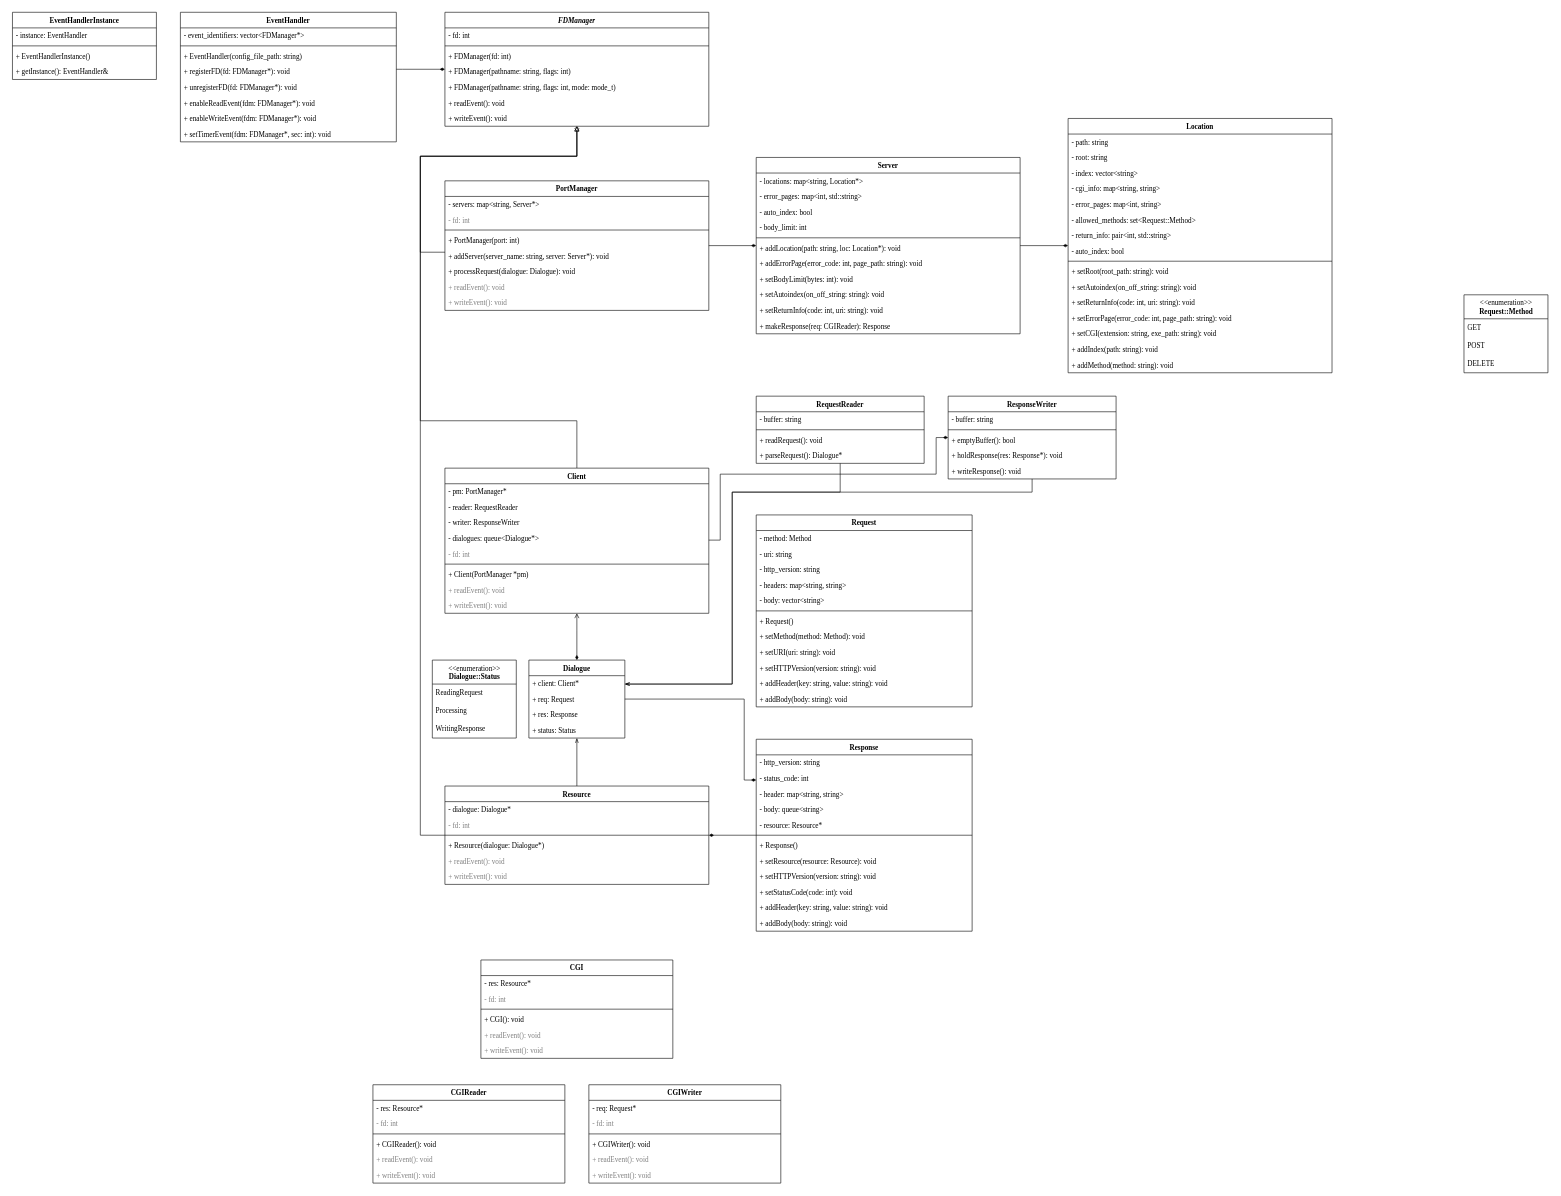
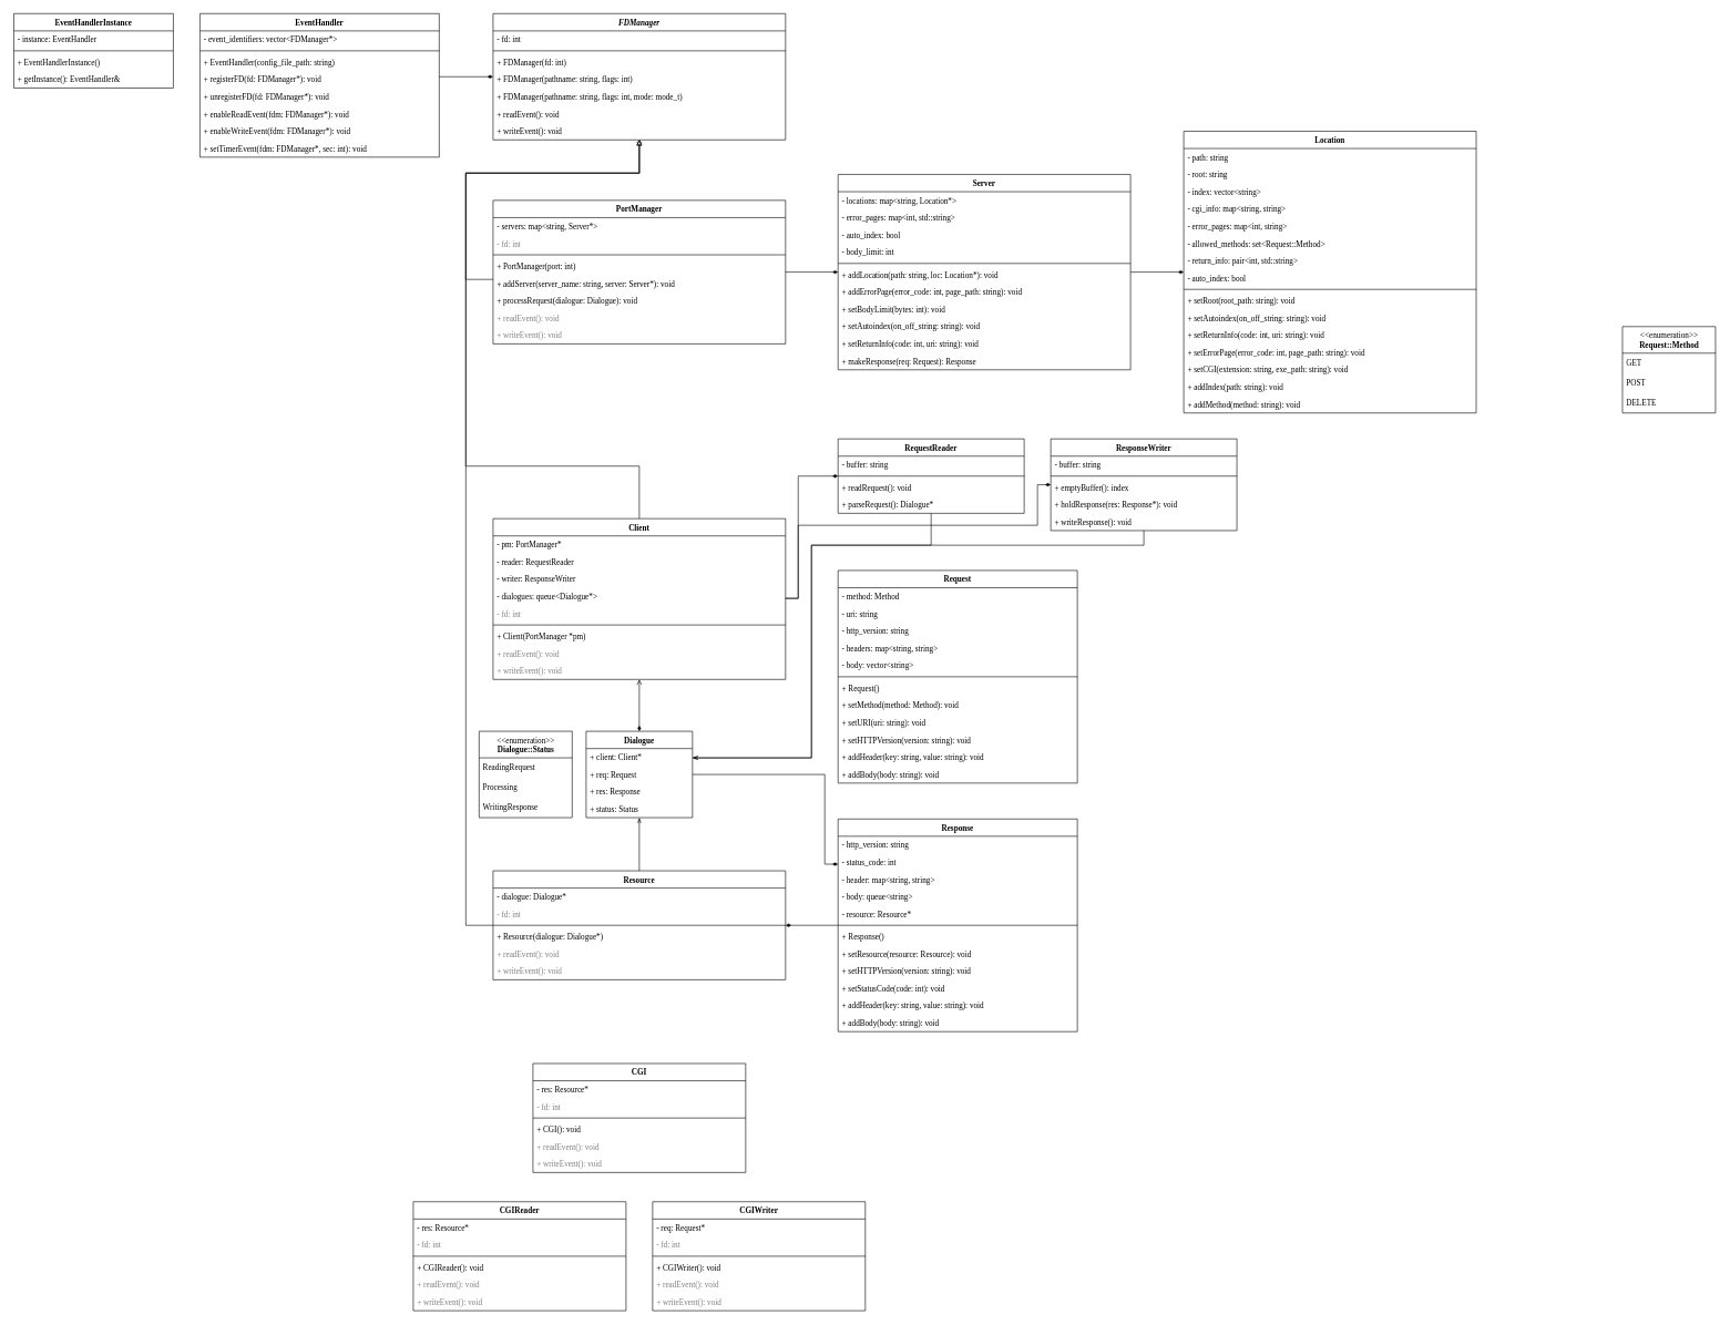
- <mxCell id="96" value="+ makeResponse(req: CGIReader): Response" style="text;strokeColor=none;fillColor=none;align=left;verticalAlign=top;spacingLeft=4;spacingRight=4;overflow=hidden;rotatable=0;points=[[0,0.5],[1,0.5]];portConstraint=eastwest;fontFamily=JetBrains Mono;fontSource=https%3A%2F%2Ffonts.googleapis.com%2Fcss%3Ffamily%3DJetBrains%2BMono;" parent="85" vertex="1"><mxGeometry y="268" width="440" height="26" as="geometry" /></mxCell>
+ <mxCell id="96" value="+ makeResponse(req: Request): Response" style="text;strokeColor=none;fillColor=none;align=left;verticalAlign=top;spacingLeft=4;spacingRight=4;overflow=hidden;rotatable=0;points=[[0,0.5],[1,0.5]];portConstraint=eastwest;fontFamily=JetBrains Mono;fontSource=https%3A%2F%2Ffonts.googleapis.com%2Fcss%3Ffamily%3DJetBrains%2BMono;" parent="85" vertex="1"><mxGeometry y="268" width="440" height="26" as="geometry" /></mxCell>
+ <mxCell id="32" style="edgeStyle=orthogonalEdgeStyle;rounded=0;orthogonalLoop=1;jettySize=auto;html=1;fontColor=#7F7F7F;endArrow=diamondThin;endFill=1;" parent="1" source="34" target="53" edge="1"><mxGeometry relative="1" as="geometry"><Array as="points"><mxPoint x="1200" y="900" /><mxPoint x="1200" y="716" /></Array></mxGeometry></mxCell>
- <mxCell id="61" value="+ emptyBuffer(): bool" style="text;strokeColor=none;fillColor=none;align=left;verticalAlign=top;spacingLeft=4;spacingRight=4;overflow=hidden;rotatable=0;points=[[0,0.5],[1,0.5]];portConstraint=eastwest;fontFamily=JetBrains Mono;fontSource=https%3A%2F%2Ffonts.googleapis.com%2Fcss%3Ffamily%3DJetBrains%2BMono;" parent="58" vertex="1"><mxGeometry y="60" width="280" height="26" as="geometry" /></mxCell>
+ <mxCell id="61" value="+ emptyBuffer(): index" style="text;strokeColor=none;fillColor=none;align=left;verticalAlign=top;spacingLeft=4;spacingRight=4;overflow=hidden;rotatable=0;points=[[0,0.5],[1,0.5]];portConstraint=eastwest;fontFamily=JetBrains Mono;fontSource=https%3A%2F%2Ffonts.googleapis.com%2Fcss%3Ffamily%3DJetBrains%2BMono;" parent="58" vertex="1"><mxGeometry y="60" width="280" height="26" as="geometry" /></mxCell>
